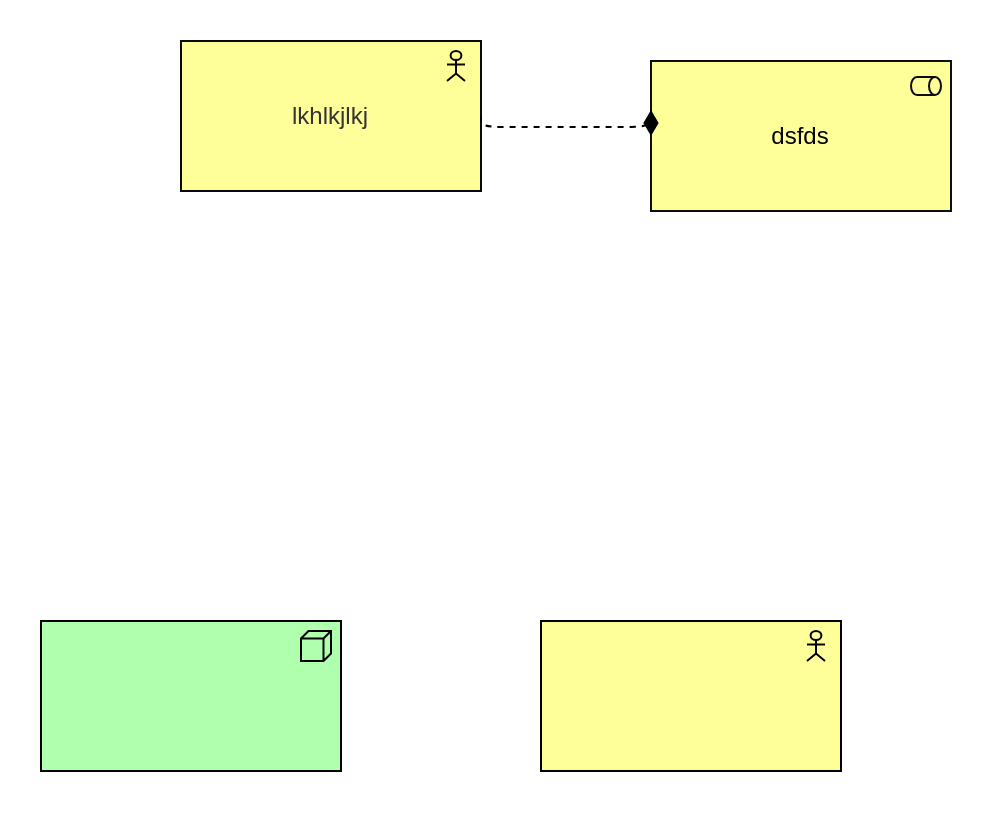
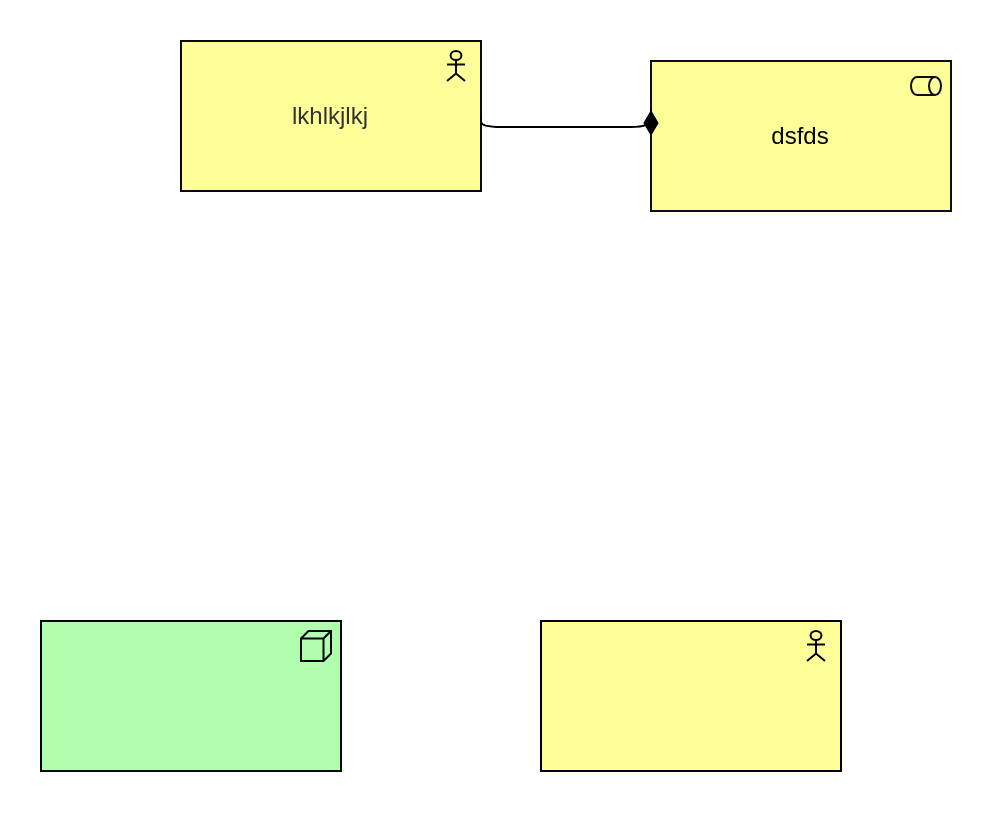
- <mxCell id="4" value="" style="html=1;endArrow=diamondThin;endFill=1;edgeStyle=elbowEdgeStyle;elbow=vertical;endSize=10;exitX=1;exitY=0.5;exitDx=0;exitDy=0;exitPerimeter=0;entryX=0;entryY=0.5;entryDx=0;entryDy=0;entryPerimeter=0;dashed=1;" parent="1" source="3" target="2" edge="1"><mxGeometry width="160" relative="1" as="geometry"><mxPoint x="240" y="180" as="sourcePoint" /><mxPoint x="400" y="180" as="targetPoint" /></mxGeometry></mxCell>
+ <mxCell id="4" value="" style="html=1;endArrow=diamondThin;endFill=1;edgeStyle=elbowEdgeStyle;elbow=vertical;endSize=10;exitX=1;exitY=0.5;exitDx=0;exitDy=0;exitPerimeter=0;entryX=0;entryY=0.5;entryDx=0;entryDy=0;entryPerimeter=0;" parent="1" source="3" target="2" edge="1"><mxGeometry width="160" relative="1" as="geometry"><mxPoint x="240" y="180" as="sourcePoint" /><mxPoint x="400" y="180" as="targetPoint" /></mxGeometry></mxCell>
